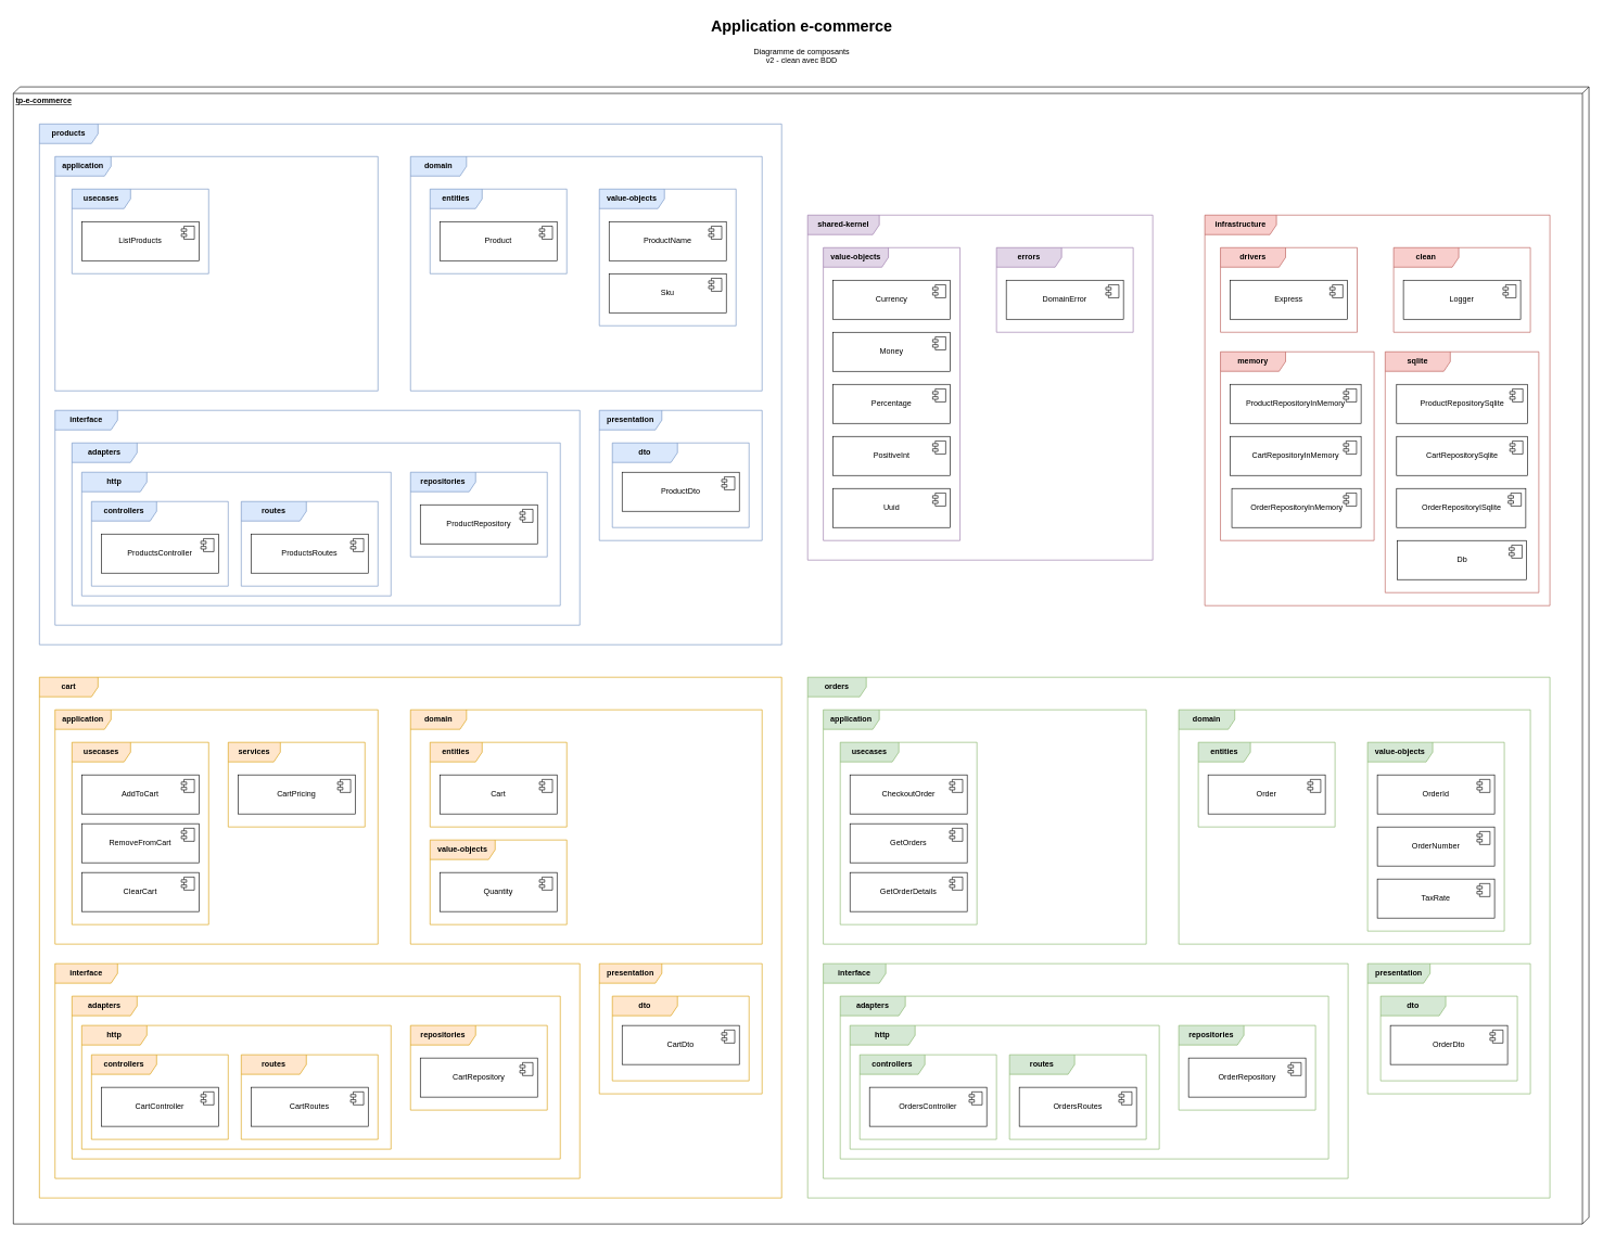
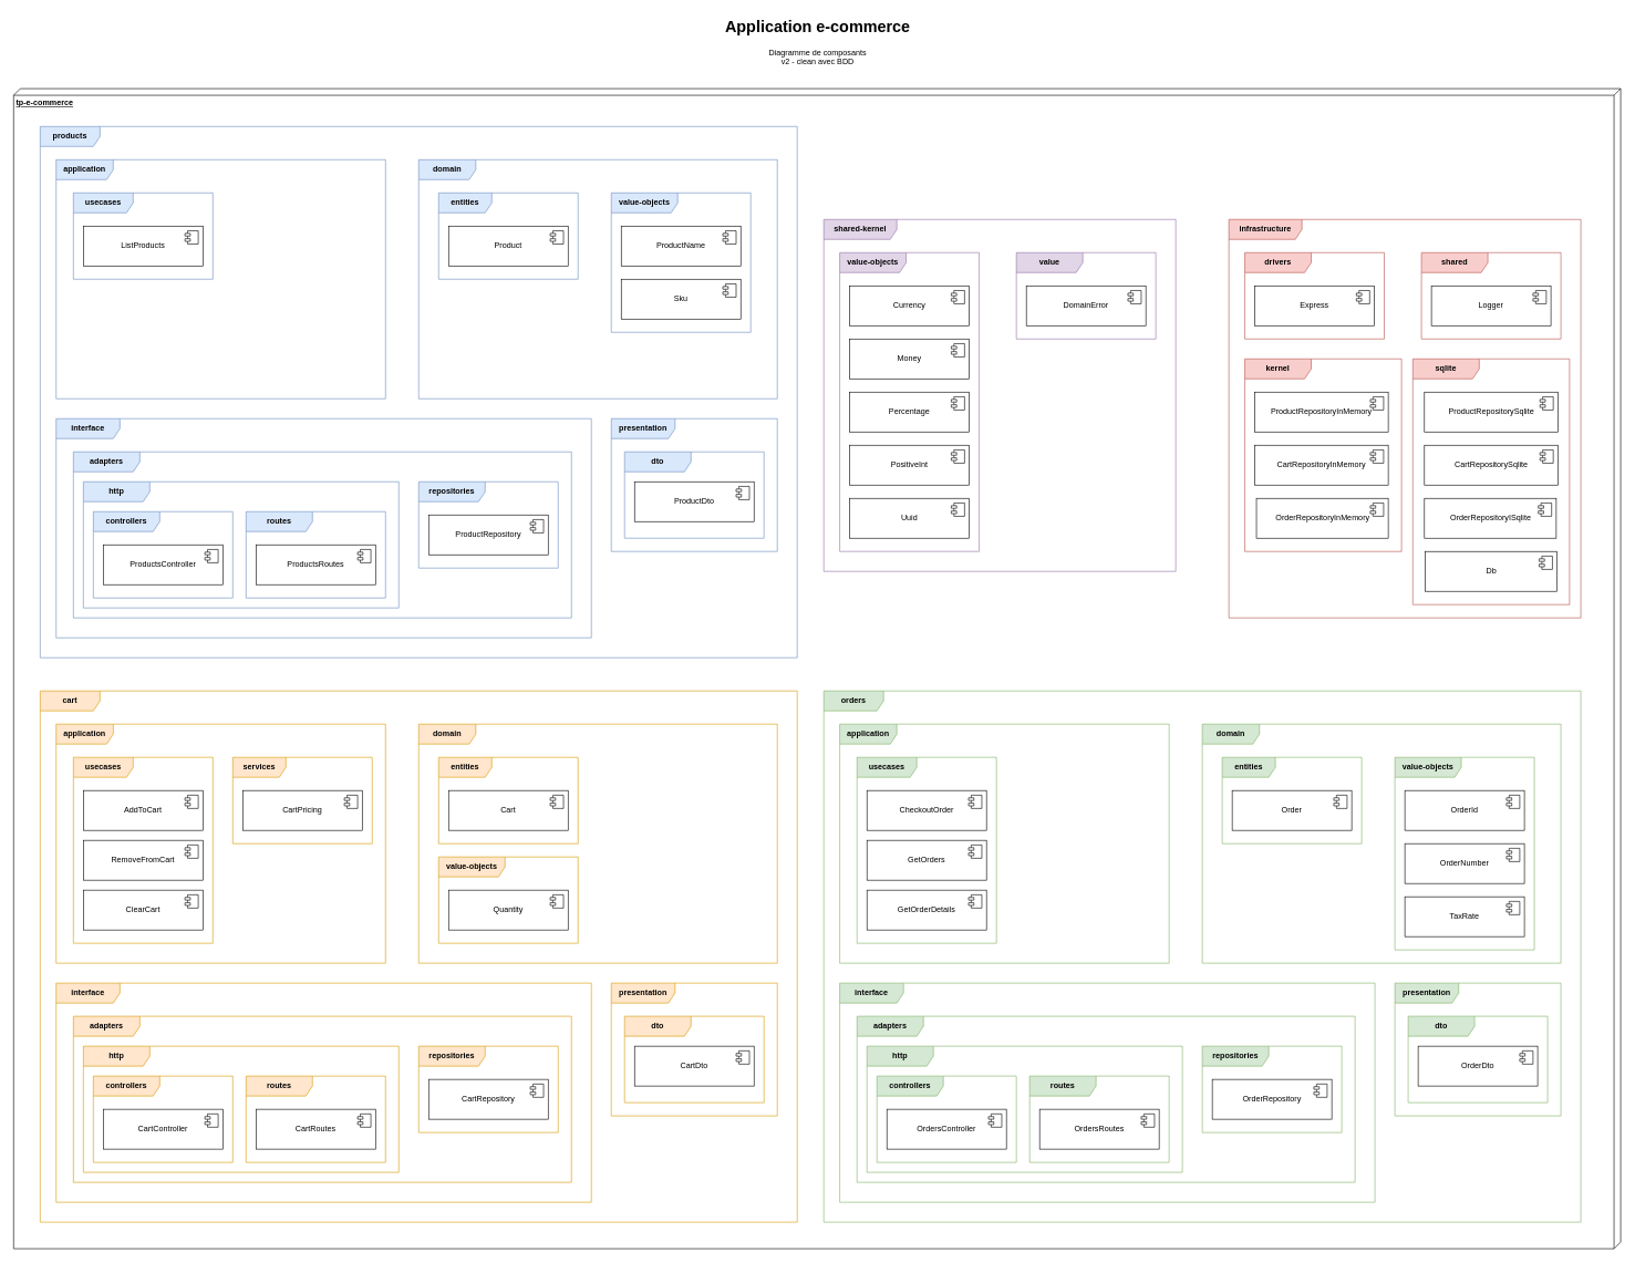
- <mxCell id="117" value="&lt;b&gt;errors&lt;/b&gt;" style="shape=umlFrame;whiteSpace=wrap;html=1;pointerEvents=0;width=100;height=30;fillColor=#e1d5e7;strokeColor=#9673a6;" parent="1" vertex="1"><mxGeometry x="1530" y="380" width="210" height="130" as="geometry" /></mxCell>
+ <mxCell id="117" value="&lt;b&gt;value&lt;/b&gt;" style="shape=umlFrame;whiteSpace=wrap;html=1;pointerEvents=0;width=100;height=30;fillColor=#e1d5e7;strokeColor=#9673a6;" parent="1" vertex="1"><mxGeometry x="1530" y="380" width="210" height="130" as="geometry" /></mxCell>
- <mxCell id="124" value="&lt;b&gt;clean&lt;/b&gt;" style="shape=umlFrame;whiteSpace=wrap;html=1;pointerEvents=0;width=100;height=30;fillColor=#f8cecc;strokeColor=#b85450;" parent="1" vertex="1"><mxGeometry x="2140" y="380" width="210" height="130" as="geometry" /></mxCell>
+ <mxCell id="124" value="&lt;b&gt;shared&lt;/b&gt;" style="shape=umlFrame;whiteSpace=wrap;html=1;pointerEvents=0;width=100;height=30;fillColor=#f8cecc;strokeColor=#b85450;" parent="1" vertex="1"><mxGeometry x="2140" y="380" width="210" height="130" as="geometry" /></mxCell>
- <mxCell id="127" value="&lt;b&gt;memory&lt;/b&gt;" style="shape=umlFrame;whiteSpace=wrap;html=1;pointerEvents=0;width=100;height=30;fillColor=#f8cecc;strokeColor=#b85450;" parent="1" vertex="1"><mxGeometry x="1874" y="540" width="236" height="290" as="geometry" /></mxCell>
+ <mxCell id="127" value="&lt;b&gt;kernel&lt;/b&gt;" style="shape=umlFrame;whiteSpace=wrap;html=1;pointerEvents=0;width=100;height=30;fillColor=#f8cecc;strokeColor=#b85450;" parent="1" vertex="1"><mxGeometry x="1874" y="540" width="236" height="290" as="geometry" /></mxCell>
